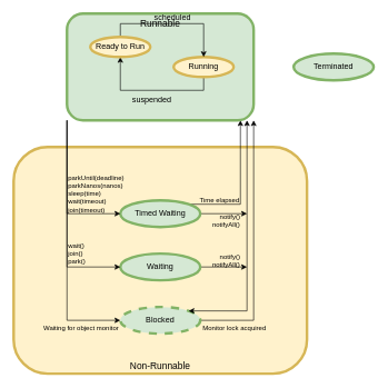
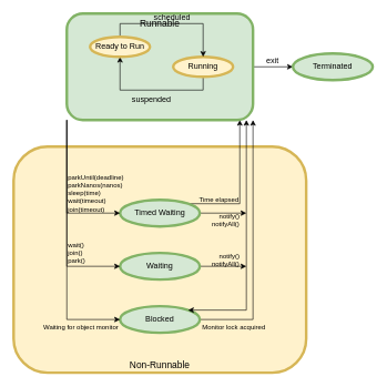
+ <mxCell id="12" style="edgeStyle=orthogonalEdgeStyle;rounded=0;orthogonalLoop=1;jettySize=auto;html=1;exitX=1;exitY=0.5;exitDx=0;exitDy=0;entryX=0;entryY=0.5;entryDx=0;entryDy=0;" edge="1" parent="1" source="22" target="23"><mxGeometry relative="1" as="geometry" /></mxCell>
+ <mxCell id="13" value="exit" style="edgeLabel;html=1;align=center;verticalAlign=bottom;resizable=0;points=[];fontSize=12;" vertex="1" connectable="0" parent="12"><mxGeometry x="-0.081" y="1" relative="1" as="geometry"><mxPoint as="offset" /></mxGeometry></mxCell>
- <mxCell id="11" value="Blocked" style="ellipse;whiteSpace=wrap;html=1;fillColor=#d5e8d4;strokeColor=#82b366;strokeWidth=4;dashed=1;" vertex="1" parent="1"><mxGeometry x="180" y="460" width="120" height="40" as="geometry" /></mxCell>
+ <mxCell id="11" value="Blocked" style="ellipse;whiteSpace=wrap;html=1;fillColor=#d5e8d4;strokeColor=#82b366;strokeWidth=4;" vertex="1" parent="1"><mxGeometry x="180" y="460" width="120" height="40" as="geometry" /></mxCell>
